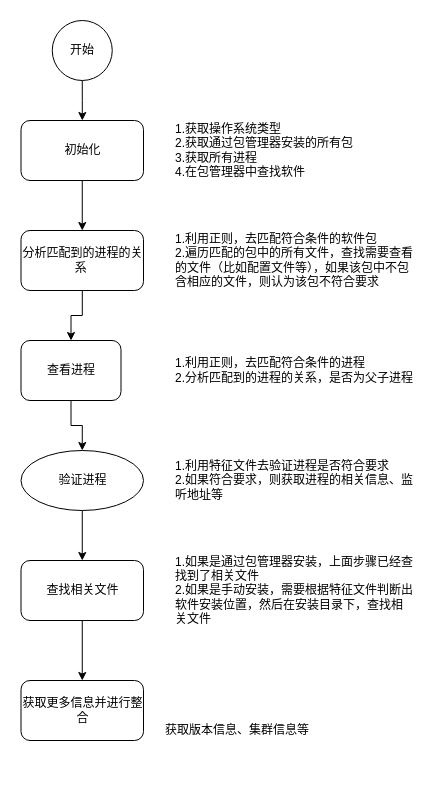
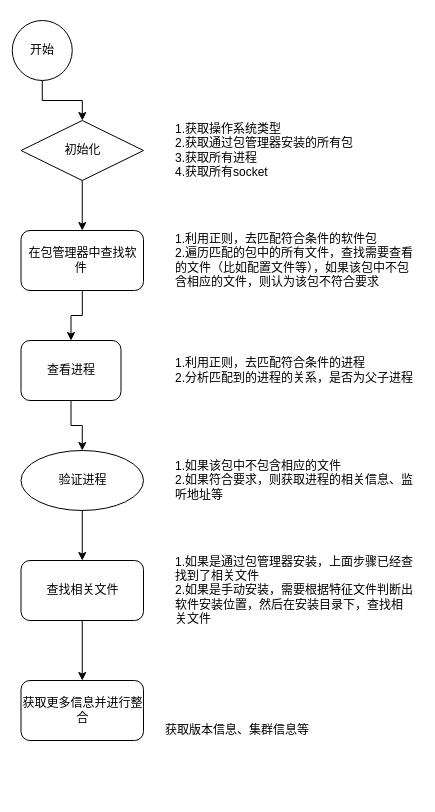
- <mxCell id="5" value="开始" style="ellipse;whiteSpace=wrap;html=1;aspect=fixed;" vertex="1" parent="1"><mxGeometry x="51.75" y="20" width="60" height="60" as="geometry" /></mxCell>
+ <mxCell id="5" value="开始" style="ellipse;whiteSpace=wrap;html=1;aspect=fixed;" vertex="1" parent="1"><mxGeometry x="11.75" y="20" width="60" height="60" as="geometry" /></mxCell>
- <mxCell id="3" value="初始化" style="rounded=1;whiteSpace=wrap;html=1;" vertex="1" parent="1"><mxGeometry x="20.5" y="120" width="122.5" height="60" as="geometry" /></mxCell>
+ <mxCell id="3" value="初始化" style="rhombus;whiteSpace=wrap;html=1;" vertex="1" parent="1"><mxGeometry x="20.5" y="120" width="122.5" height="60" as="geometry" /></mxCell>
- <mxCell id="8" value="1.获取操作系统类型&lt;br&gt;2.获取通过包管理器安装的所有包&lt;br&gt;3.获取所有进程&lt;br&gt;4.在包管理器中查找软件" style="text;html=1;strokeColor=none;fillColor=none;align=left;verticalAlign=middle;whiteSpace=wrap;rounded=0;" vertex="1" parent="1"><mxGeometry x="173" y="90" width="200" height="120" as="geometry" /></mxCell>
+ <mxCell id="8" value="1.获取操作系统类型&lt;br&gt;2.获取通过包管理器安装的所有包&lt;br&gt;3.获取所有进程&lt;br&gt;4.获取所有socket" style="text;html=1;strokeColor=none;fillColor=none;align=left;verticalAlign=middle;whiteSpace=wrap;rounded=0;" vertex="1" parent="1"><mxGeometry x="173" y="90" width="200" height="120" as="geometry" /></mxCell>
- <mxCell id="7" value="分析匹配到的进程的关系&amp;nbsp;" style="rounded=1;whiteSpace=wrap;html=1;" vertex="1" parent="1"><mxGeometry x="20.5" y="230" width="122.5" height="60" as="geometry" /></mxCell>
+ <mxCell id="7" value="在包管理器中查找软件&amp;nbsp;" style="rounded=1;whiteSpace=wrap;html=1;" vertex="1" parent="1"><mxGeometry x="20.5" y="230" width="122.5" height="60" as="geometry" /></mxCell>
- <mxCell id="15" value="1.利用特征文件去验证进程是否符合要求&lt;br&gt;2.如果符合要求，则获取进程的相关信息、监听地址等" style="text;html=1;strokeColor=none;fillColor=none;align=left;verticalAlign=middle;whiteSpace=wrap;rounded=0;" vertex="1" parent="1"><mxGeometry x="173" y="420" width="240" height="120" as="geometry" /></mxCell>
+ <mxCell id="15" value="1.如果该包中不包含相应的文件&lt;br&gt;2.如果符合要求，则获取进程的相关信息、监听地址等" style="text;html=1;strokeColor=none;fillColor=none;align=left;verticalAlign=middle;whiteSpace=wrap;rounded=0;" vertex="1" parent="1"><mxGeometry x="173" y="420" width="240" height="120" as="geometry" /></mxCell>
